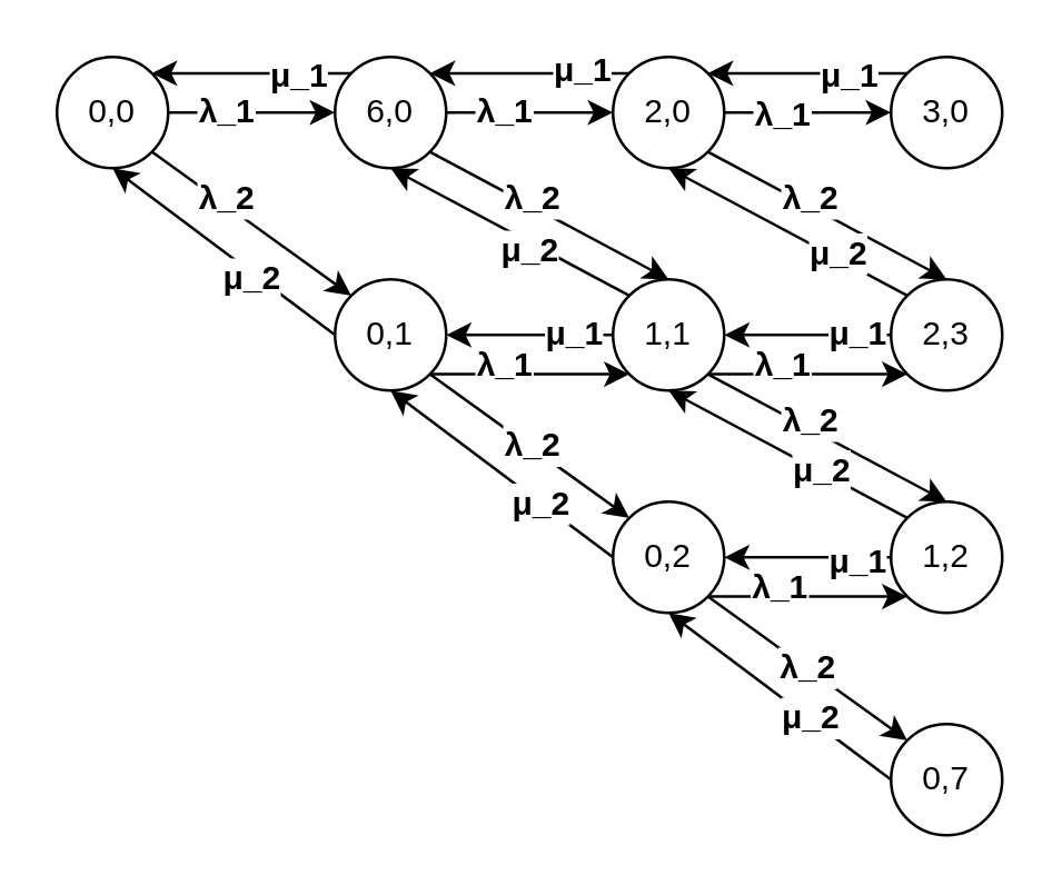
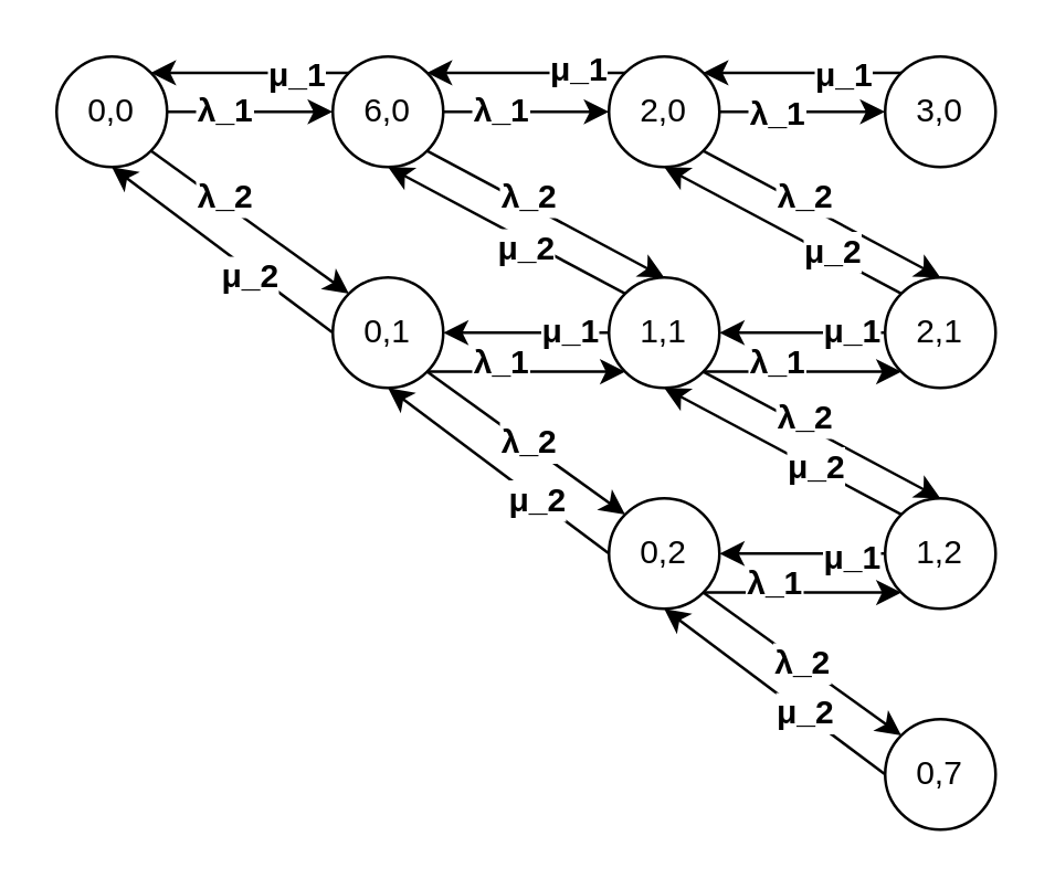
- <mxCell id="3" value="2,3" style="ellipse;whiteSpace=wrap;html=1;aspect=fixed;" vertex="1" parent="1"><mxGeometry x="320" y="100" width="40" height="40" as="geometry" /></mxCell>
+ <mxCell id="3" value="2,1" style="ellipse;whiteSpace=wrap;html=1;aspect=fixed;" vertex="1" parent="1"><mxGeometry x="320" y="100" width="40" height="40" as="geometry" /></mxCell>
